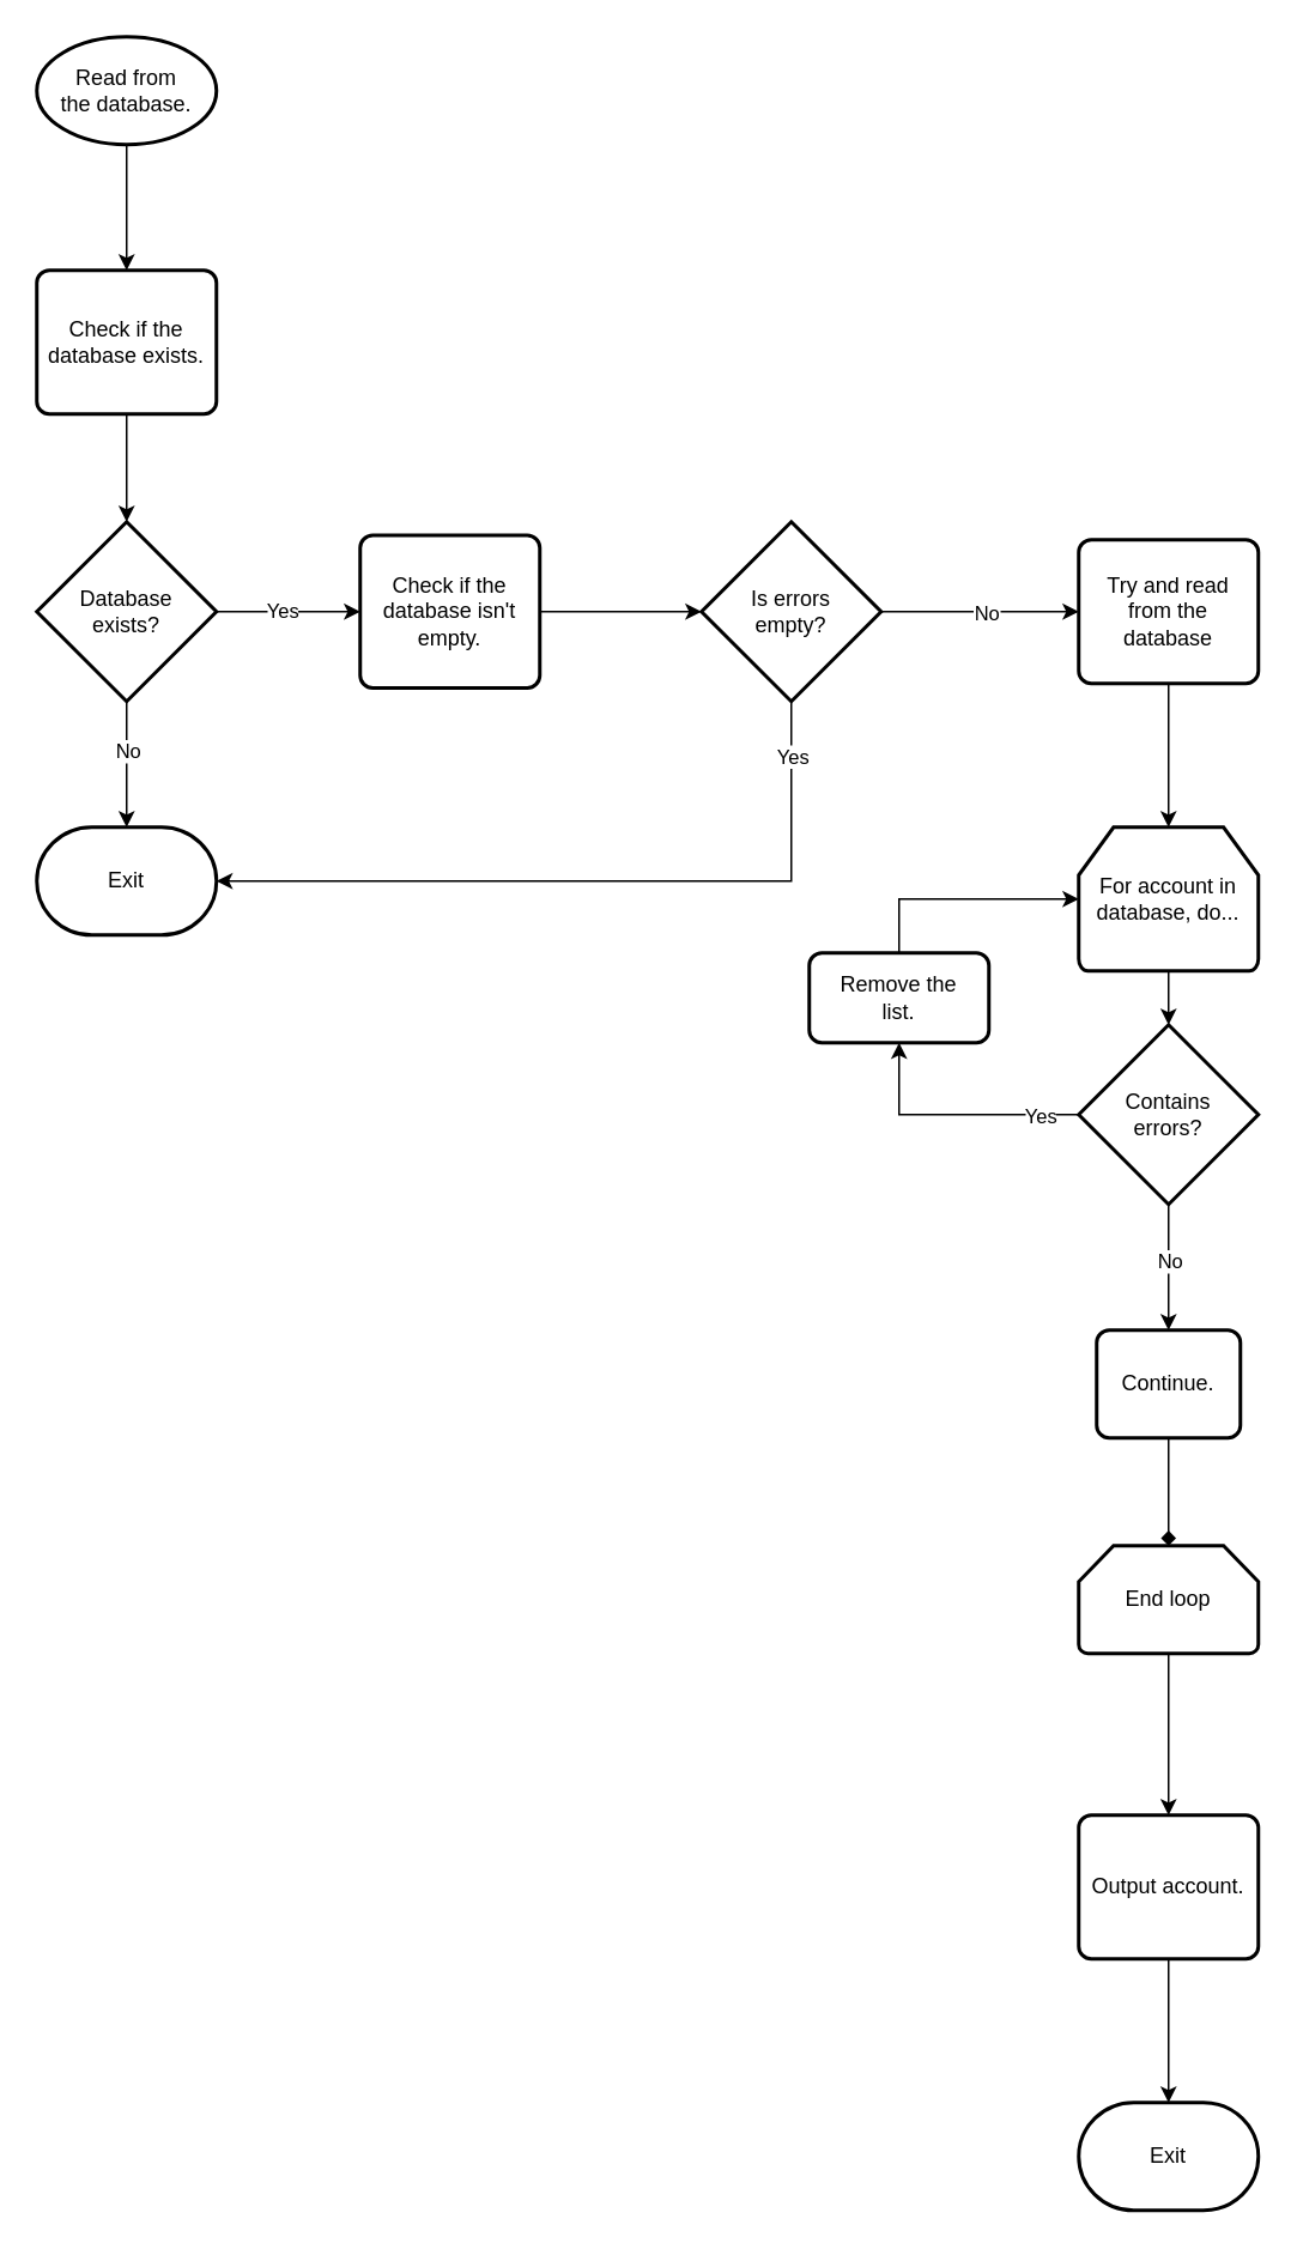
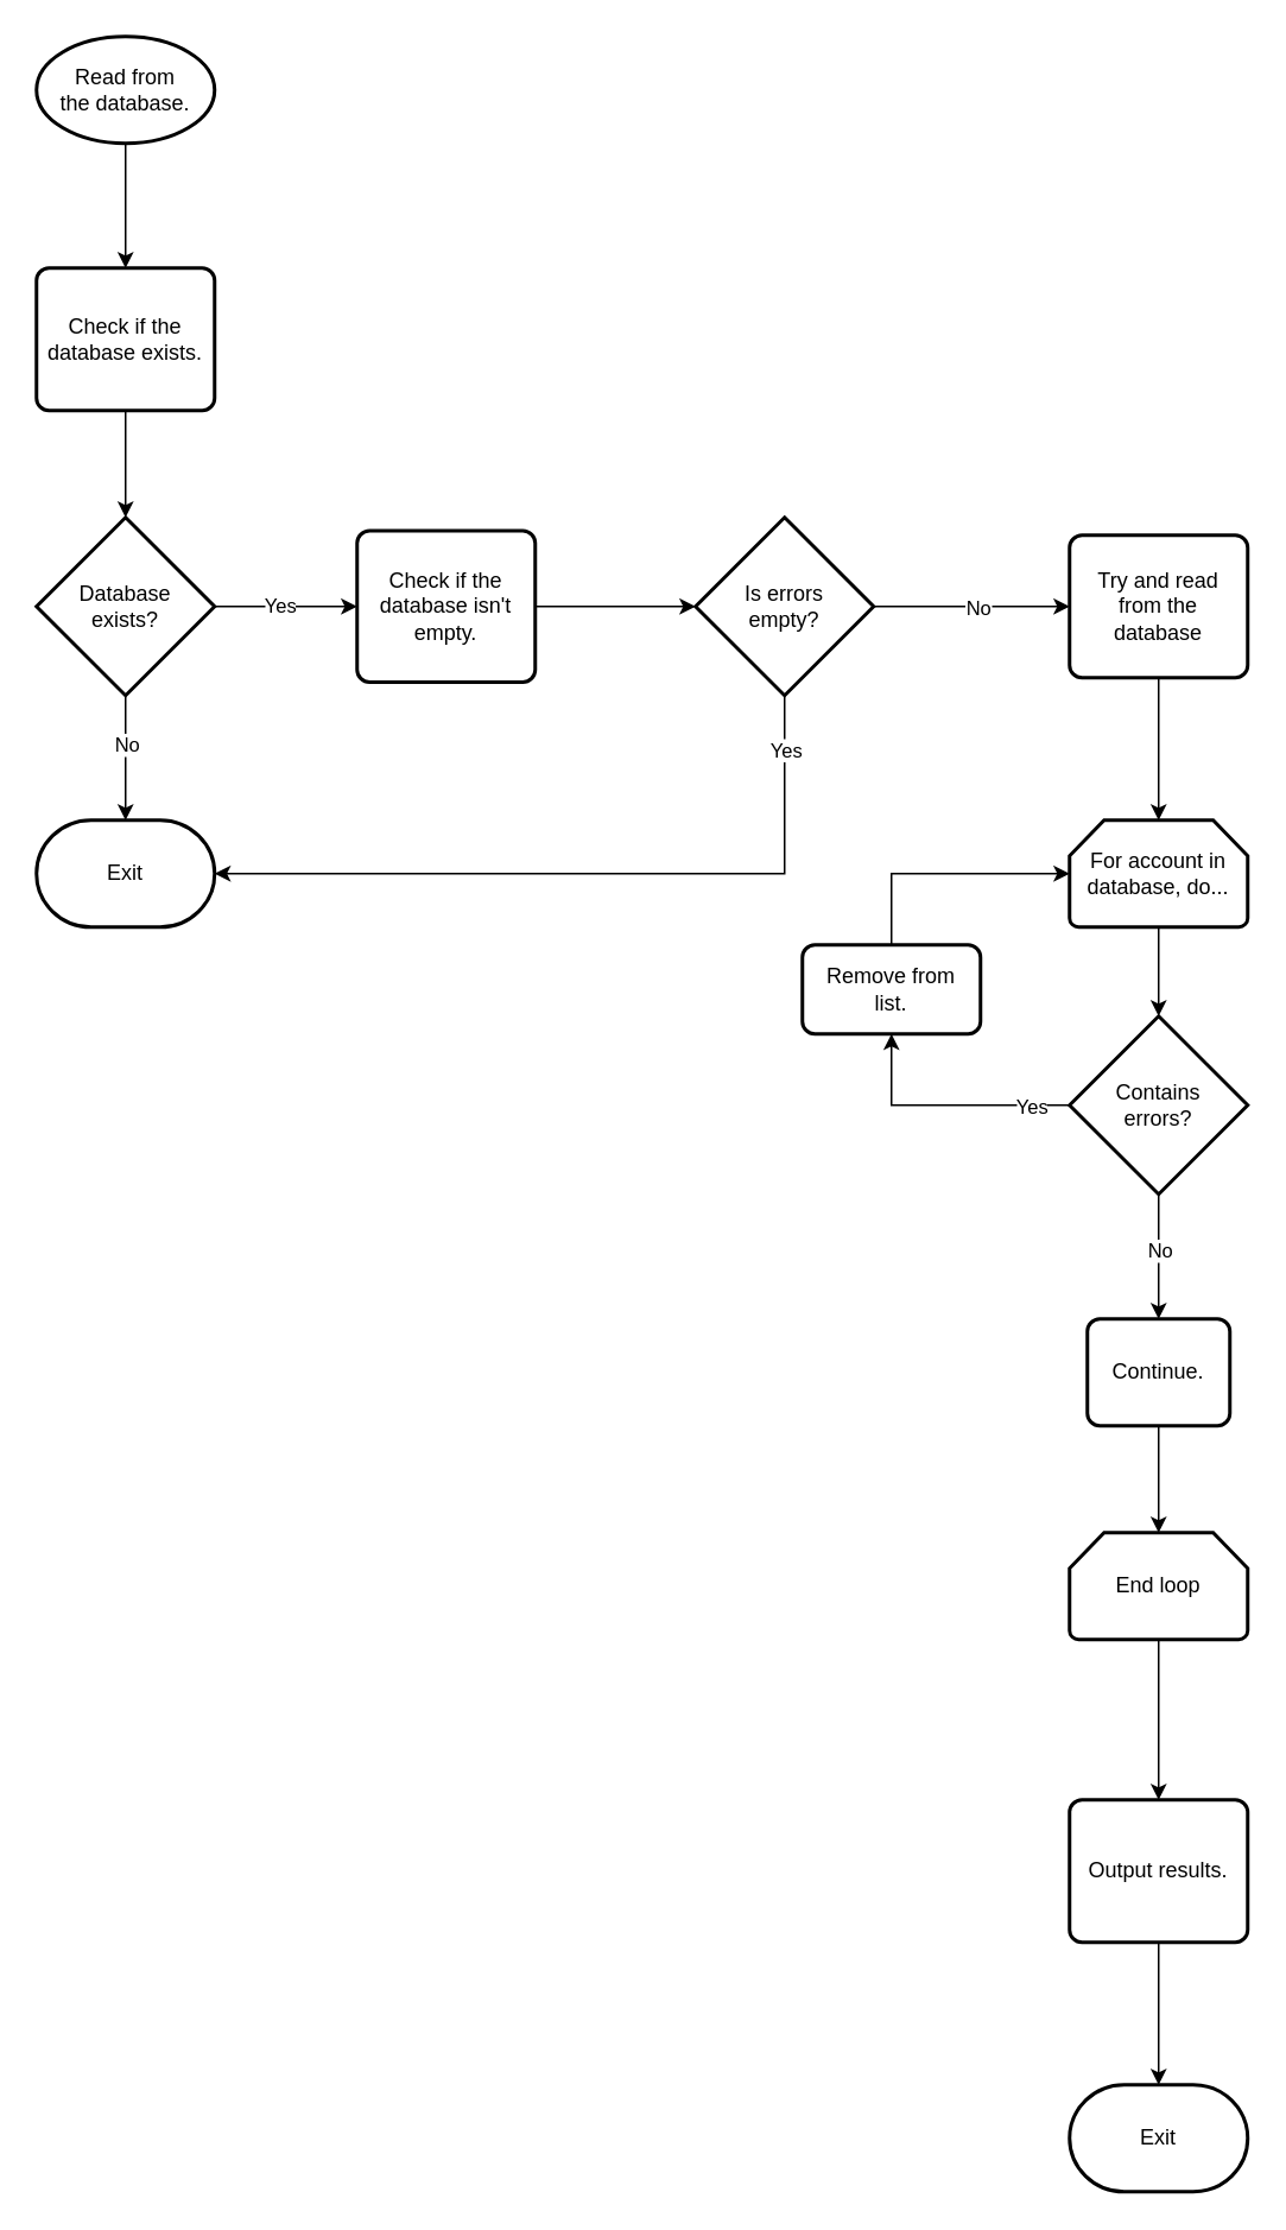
- <mxCell id="20" value="For account in&lt;div&gt;database, do...&lt;/div&gt;" style="strokeWidth=2;html=1;shape=mxgraph.flowchart.loop_limit;whiteSpace=wrap;" vertex="1" parent="1"><mxGeometry x="600" y="460" width="100" height="80" as="geometry" /></mxCell>
+ <mxCell id="20" value="For account in&lt;div&gt;database, do...&lt;/div&gt;" style="strokeWidth=2;html=1;shape=mxgraph.flowchart.loop_limit;whiteSpace=wrap;" vertex="1" parent="1"><mxGeometry x="600" y="460" width="100" height="60" as="geometry" /></mxCell>
- <mxCell id="28" value="Remove the&lt;div&gt;list.&lt;/div&gt;" style="rounded=1;whiteSpace=wrap;html=1;absoluteArcSize=1;arcSize=14;strokeWidth=2;" vertex="1" parent="1"><mxGeometry x="450" y="530" width="100" height="50" as="geometry" /></mxCell>
+ <mxCell id="28" value="Remove from&lt;div&gt;list.&lt;/div&gt;" style="rounded=1;whiteSpace=wrap;html=1;absoluteArcSize=1;arcSize=14;strokeWidth=2;" vertex="1" parent="1"><mxGeometry x="450" y="530" width="100" height="50" as="geometry" /></mxCell>
- <mxCell id="33" style="edgeStyle=orthogonalEdgeStyle;rounded=0;orthogonalLoop=1;jettySize=auto;html=1;exitX=0.5;exitY=1;exitDx=0;exitDy=0;entryX=0.5;entryY=0;entryDx=0;entryDy=0;entryPerimeter=0;endArrow=diamond;" edge="1" parent="1" source="30" target="32"><mxGeometry relative="1" as="geometry" /></mxCell>
+ <mxCell id="33" style="edgeStyle=orthogonalEdgeStyle;rounded=0;orthogonalLoop=1;jettySize=auto;html=1;exitX=0.5;exitY=1;exitDx=0;exitDy=0;entryX=0.5;entryY=0;entryDx=0;entryDy=0;entryPerimeter=0;" edge="1" parent="1" source="30" target="32"><mxGeometry relative="1" as="geometry" /></mxCell>
- <mxCell id="34" value="Output account." style="rounded=1;whiteSpace=wrap;html=1;absoluteArcSize=1;arcSize=14;strokeWidth=2;" vertex="1" parent="1"><mxGeometry x="600" y="1010" width="100" height="80" as="geometry" /></mxCell>
+ <mxCell id="34" value="Output results." style="rounded=1;whiteSpace=wrap;html=1;absoluteArcSize=1;arcSize=14;strokeWidth=2;" vertex="1" parent="1"><mxGeometry x="600" y="1010" width="100" height="80" as="geometry" /></mxCell>
